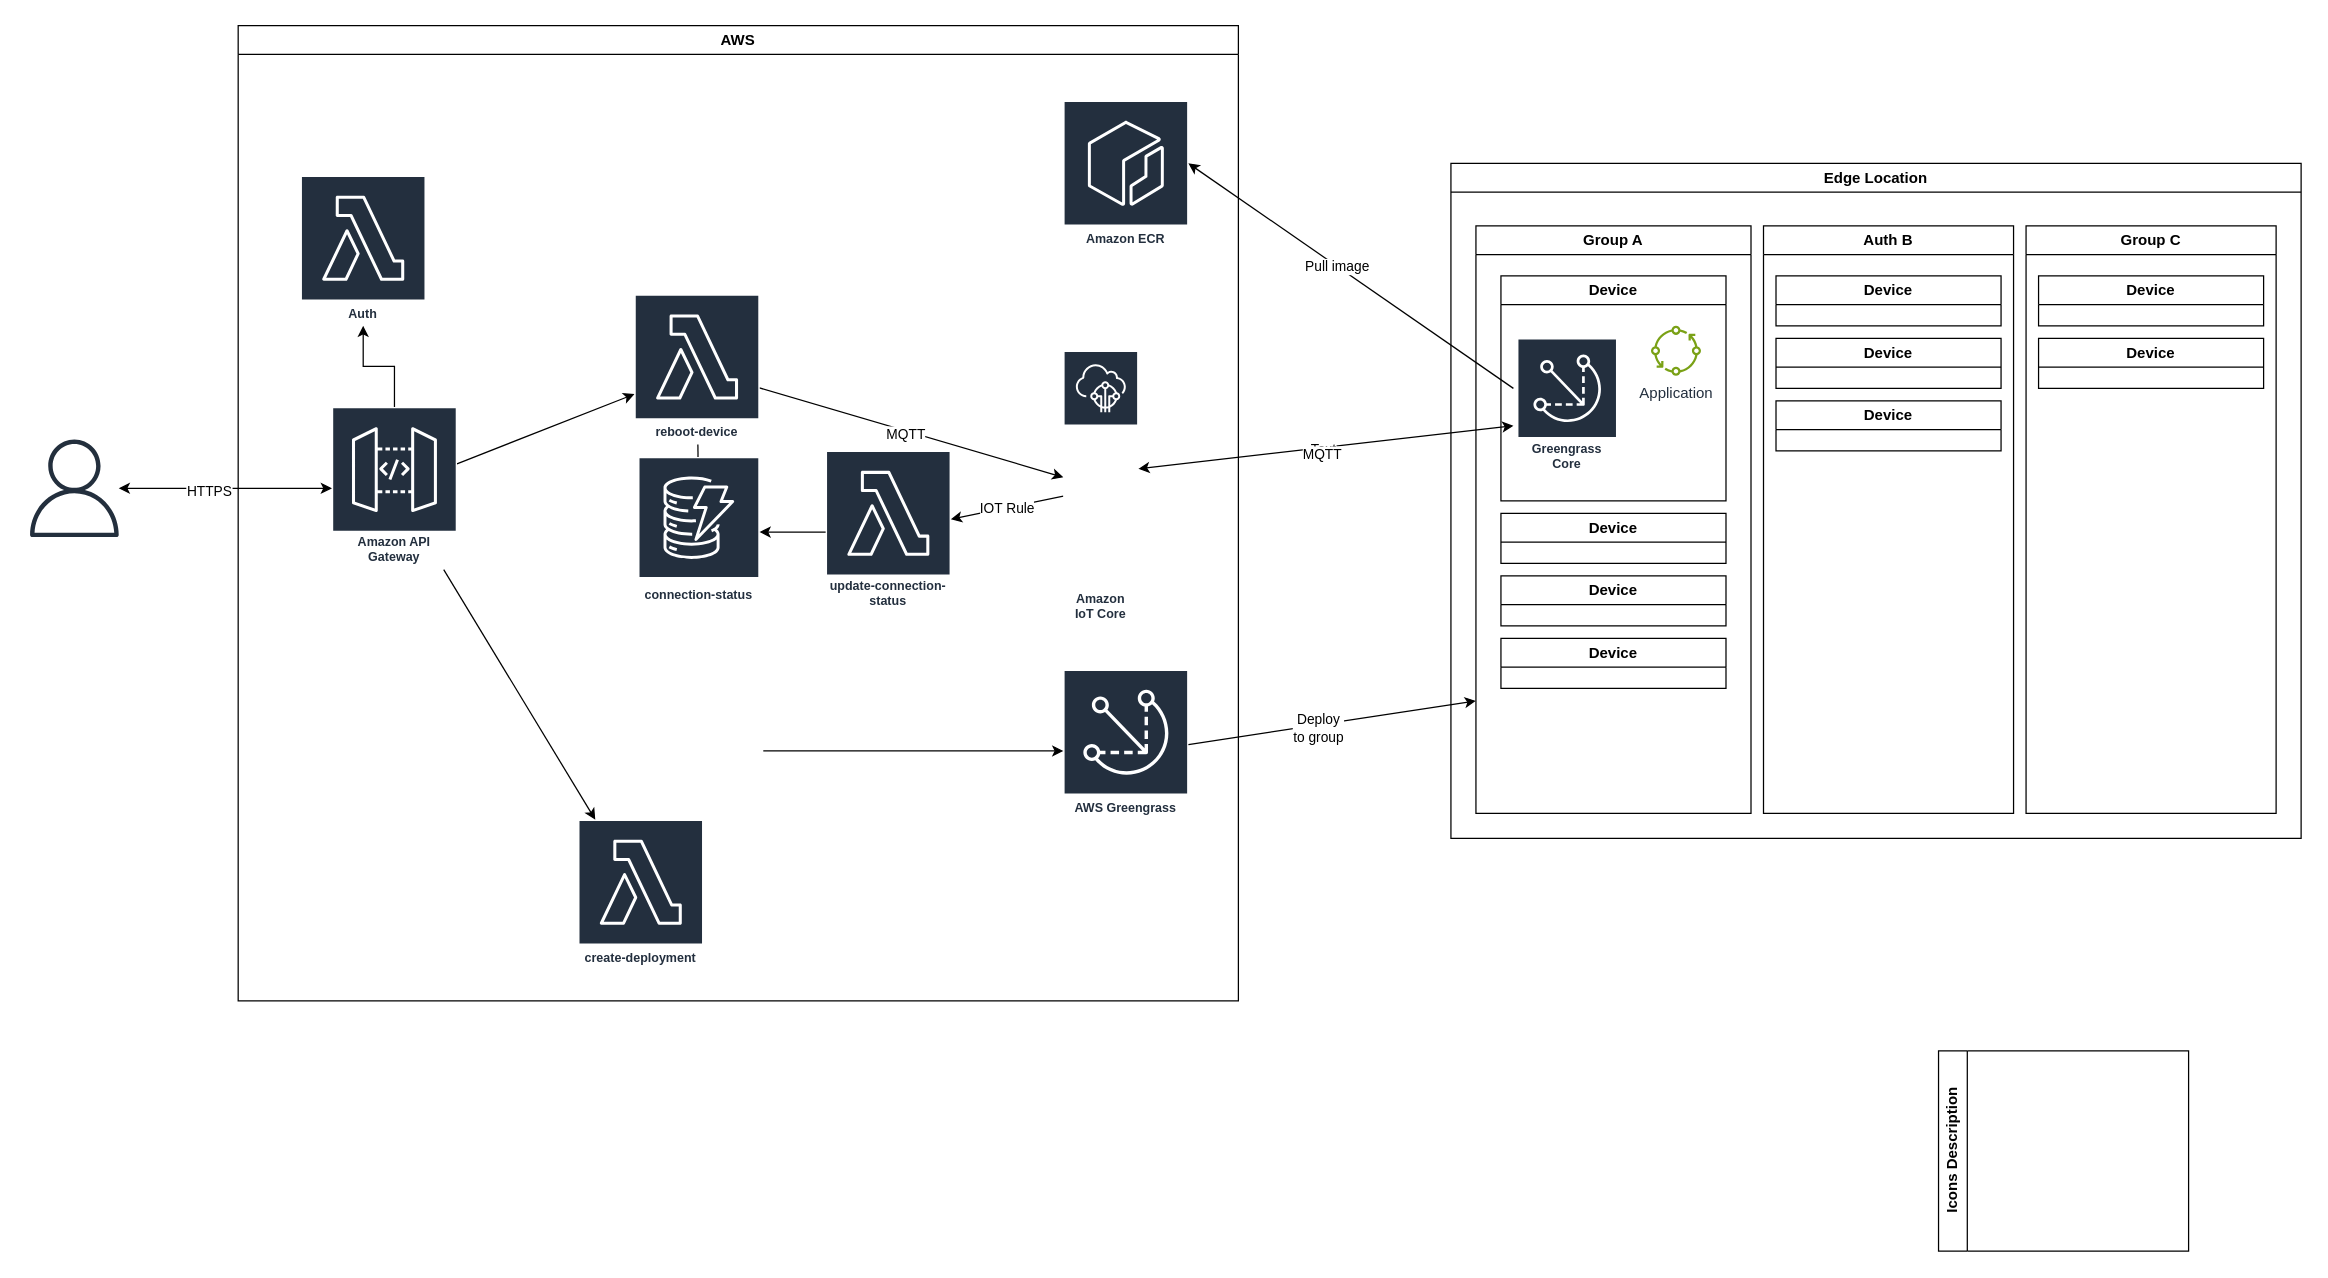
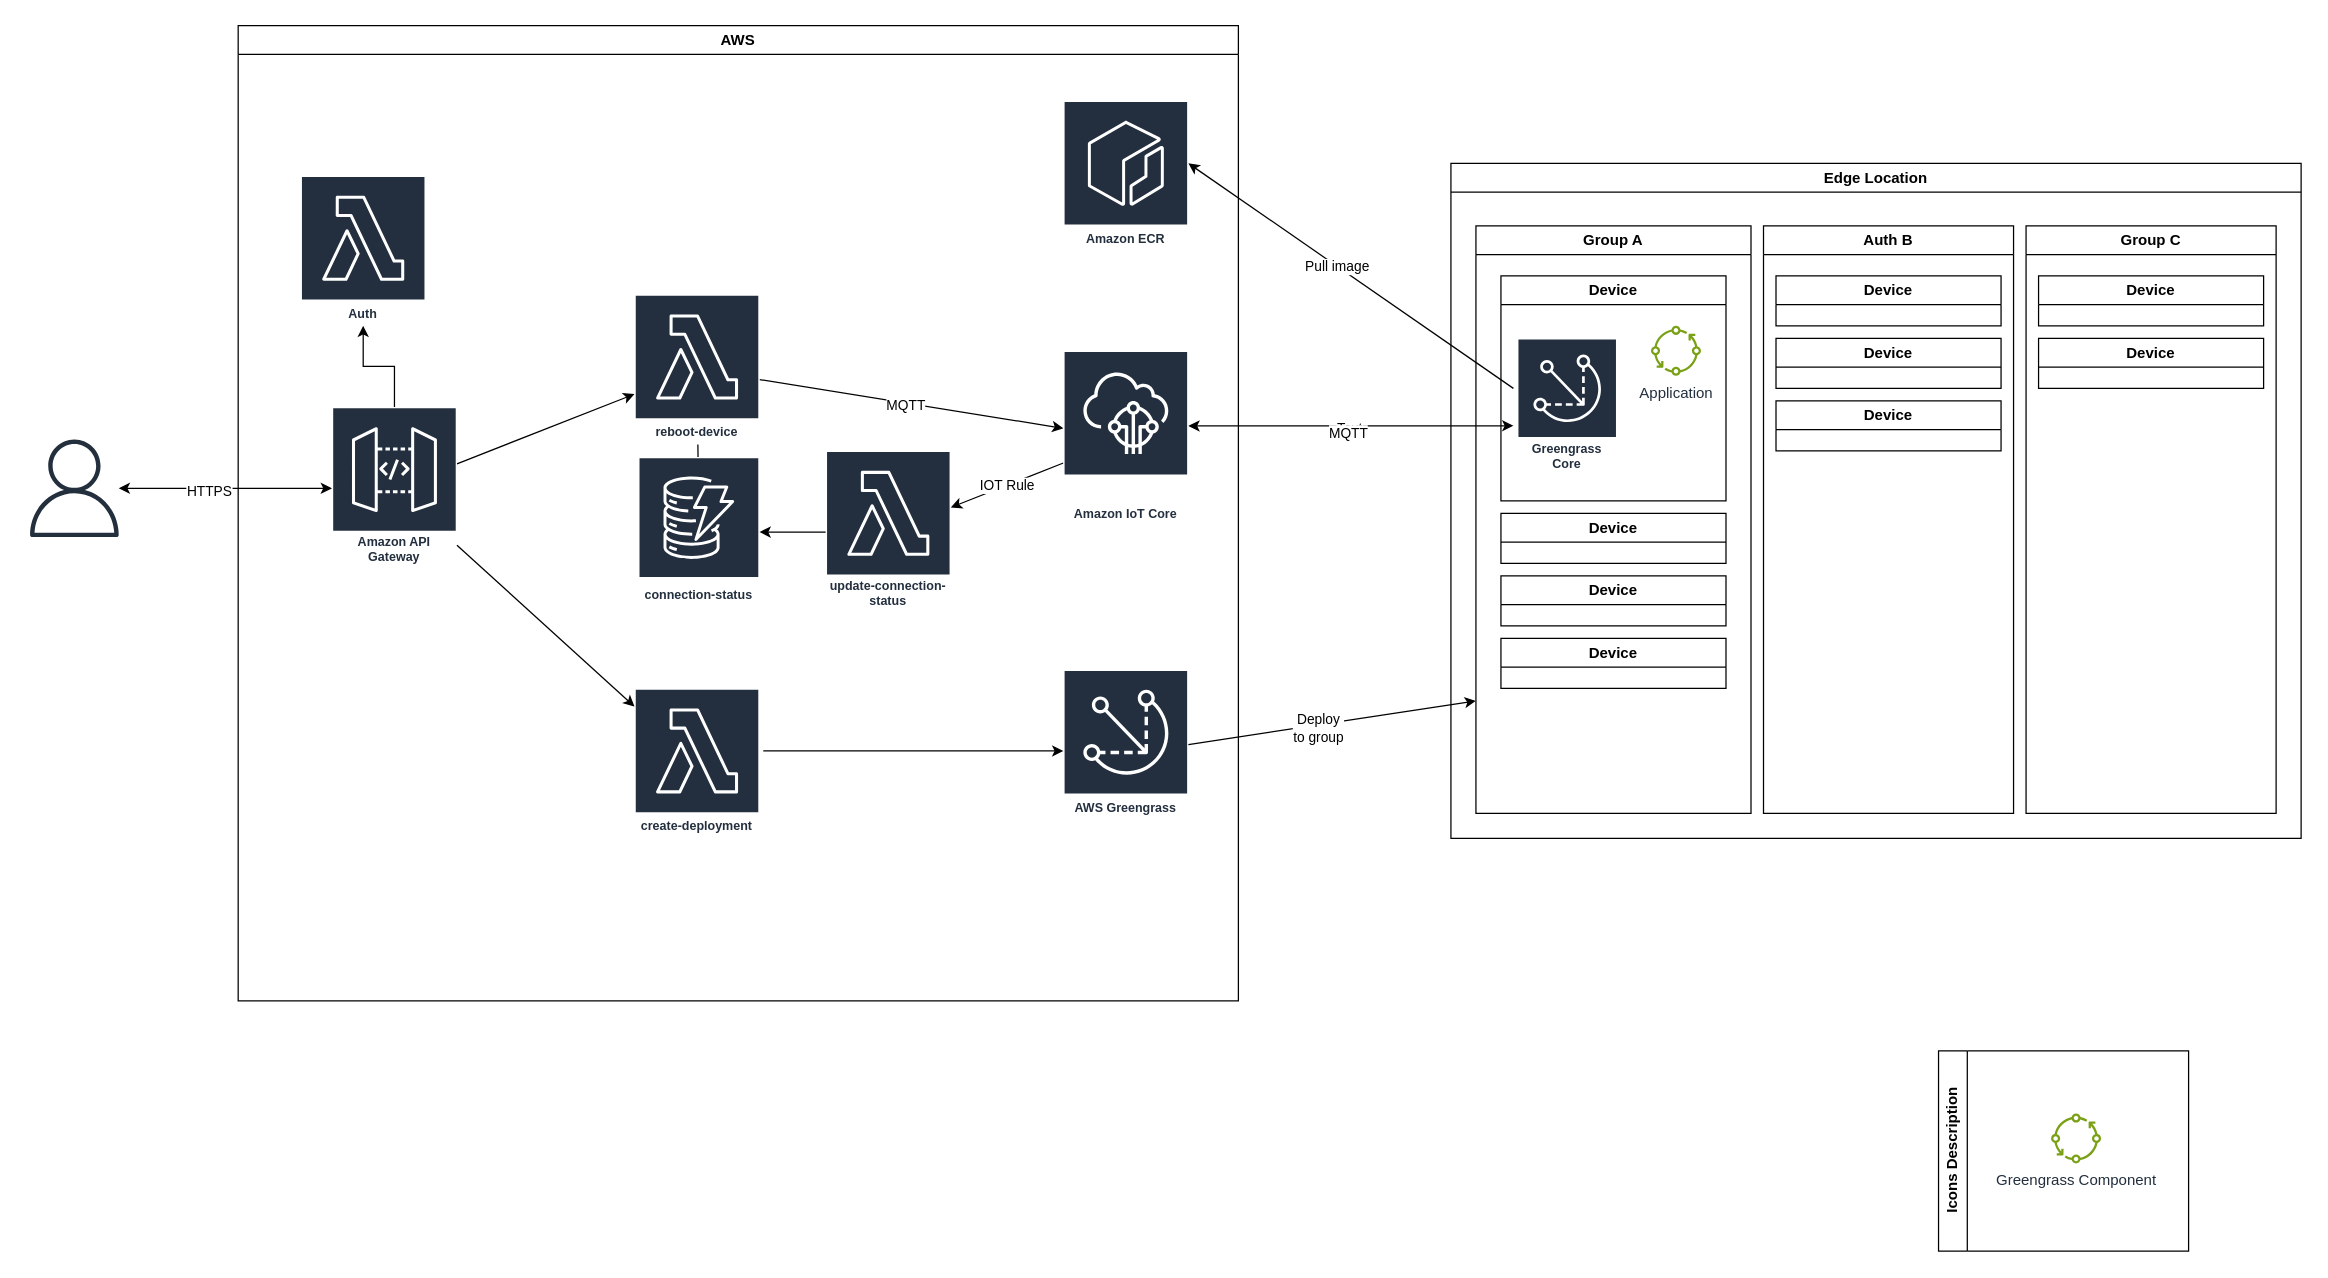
- <mxCell id="17" value="Amazon IoT Core" style="sketch=0;outlineConnect=0;fontColor=#232F3E;gradientColor=none;strokeColor=#ffffff;fillColor=#232F3E;dashed=0;verticalLabelPosition=middle;verticalAlign=bottom;align=center;html=1;whiteSpace=wrap;fontSize=10;fontStyle=1;spacing=3;shape=mxgraph.aws4.productIcon;prIcon=mxgraph.aws4.iot_core;" parent="2" vertex="1"><mxGeometry x="660" y="260" width="60" height="220" as="geometry" /></mxCell>
+ <mxCell id="17" value="Amazon IoT Core" style="sketch=0;outlineConnect=0;fontColor=#232F3E;gradientColor=none;strokeColor=#ffffff;fillColor=#232F3E;dashed=0;verticalLabelPosition=middle;verticalAlign=bottom;align=center;html=1;whiteSpace=wrap;fontSize=10;fontStyle=1;spacing=3;shape=mxgraph.aws4.productIcon;prIcon=mxgraph.aws4.iot_core;" parent="2" vertex="1"><mxGeometry x="660" y="260" width="100" height="140" as="geometry" /></mxCell>
- <mxCell id="8" value="&lt;div&gt;create-deployment&lt;/div&gt;" style="sketch=0;outlineConnect=0;fontColor=#232F3E;gradientColor=none;strokeColor=#ffffff;fillColor=#232F3E;dashed=0;verticalLabelPosition=middle;verticalAlign=bottom;align=center;html=1;whiteSpace=wrap;fontSize=10;fontStyle=1;spacing=3;shape=mxgraph.aws4.productIcon;prIcon=mxgraph.aws4.lambda;" parent="2" vertex="1"><mxGeometry x="272" y="635" width="100" height="120" as="geometry" /></mxCell>
+ <mxCell id="8" value="&lt;div&gt;create-deployment&lt;/div&gt;" style="sketch=0;outlineConnect=0;fontColor=#232F3E;gradientColor=none;strokeColor=#ffffff;fillColor=#232F3E;dashed=0;verticalLabelPosition=middle;verticalAlign=bottom;align=center;html=1;whiteSpace=wrap;fontSize=10;fontStyle=1;spacing=3;shape=mxgraph.aws4.productIcon;prIcon=mxgraph.aws4.lambda;" parent="2" vertex="1"><mxGeometry x="317" y="530" width="100" height="120" as="geometry" /></mxCell>
+ <mxCell id="40" value="Greengrass Component" style="sketch=0;outlineConnect=0;fontColor=#232F3E;gradientColor=none;fillColor=#7AA116;strokeColor=none;dashed=0;verticalLabelPosition=bottom;verticalAlign=top;align=center;html=1;fontSize=12;fontStyle=0;aspect=fixed;pointerEvents=1;shape=mxgraph.aws4.iot_greengrass_component;" parent="39" vertex="1"><mxGeometry x="90" y="50" width="40" height="40" as="geometry" /></mxCell>
